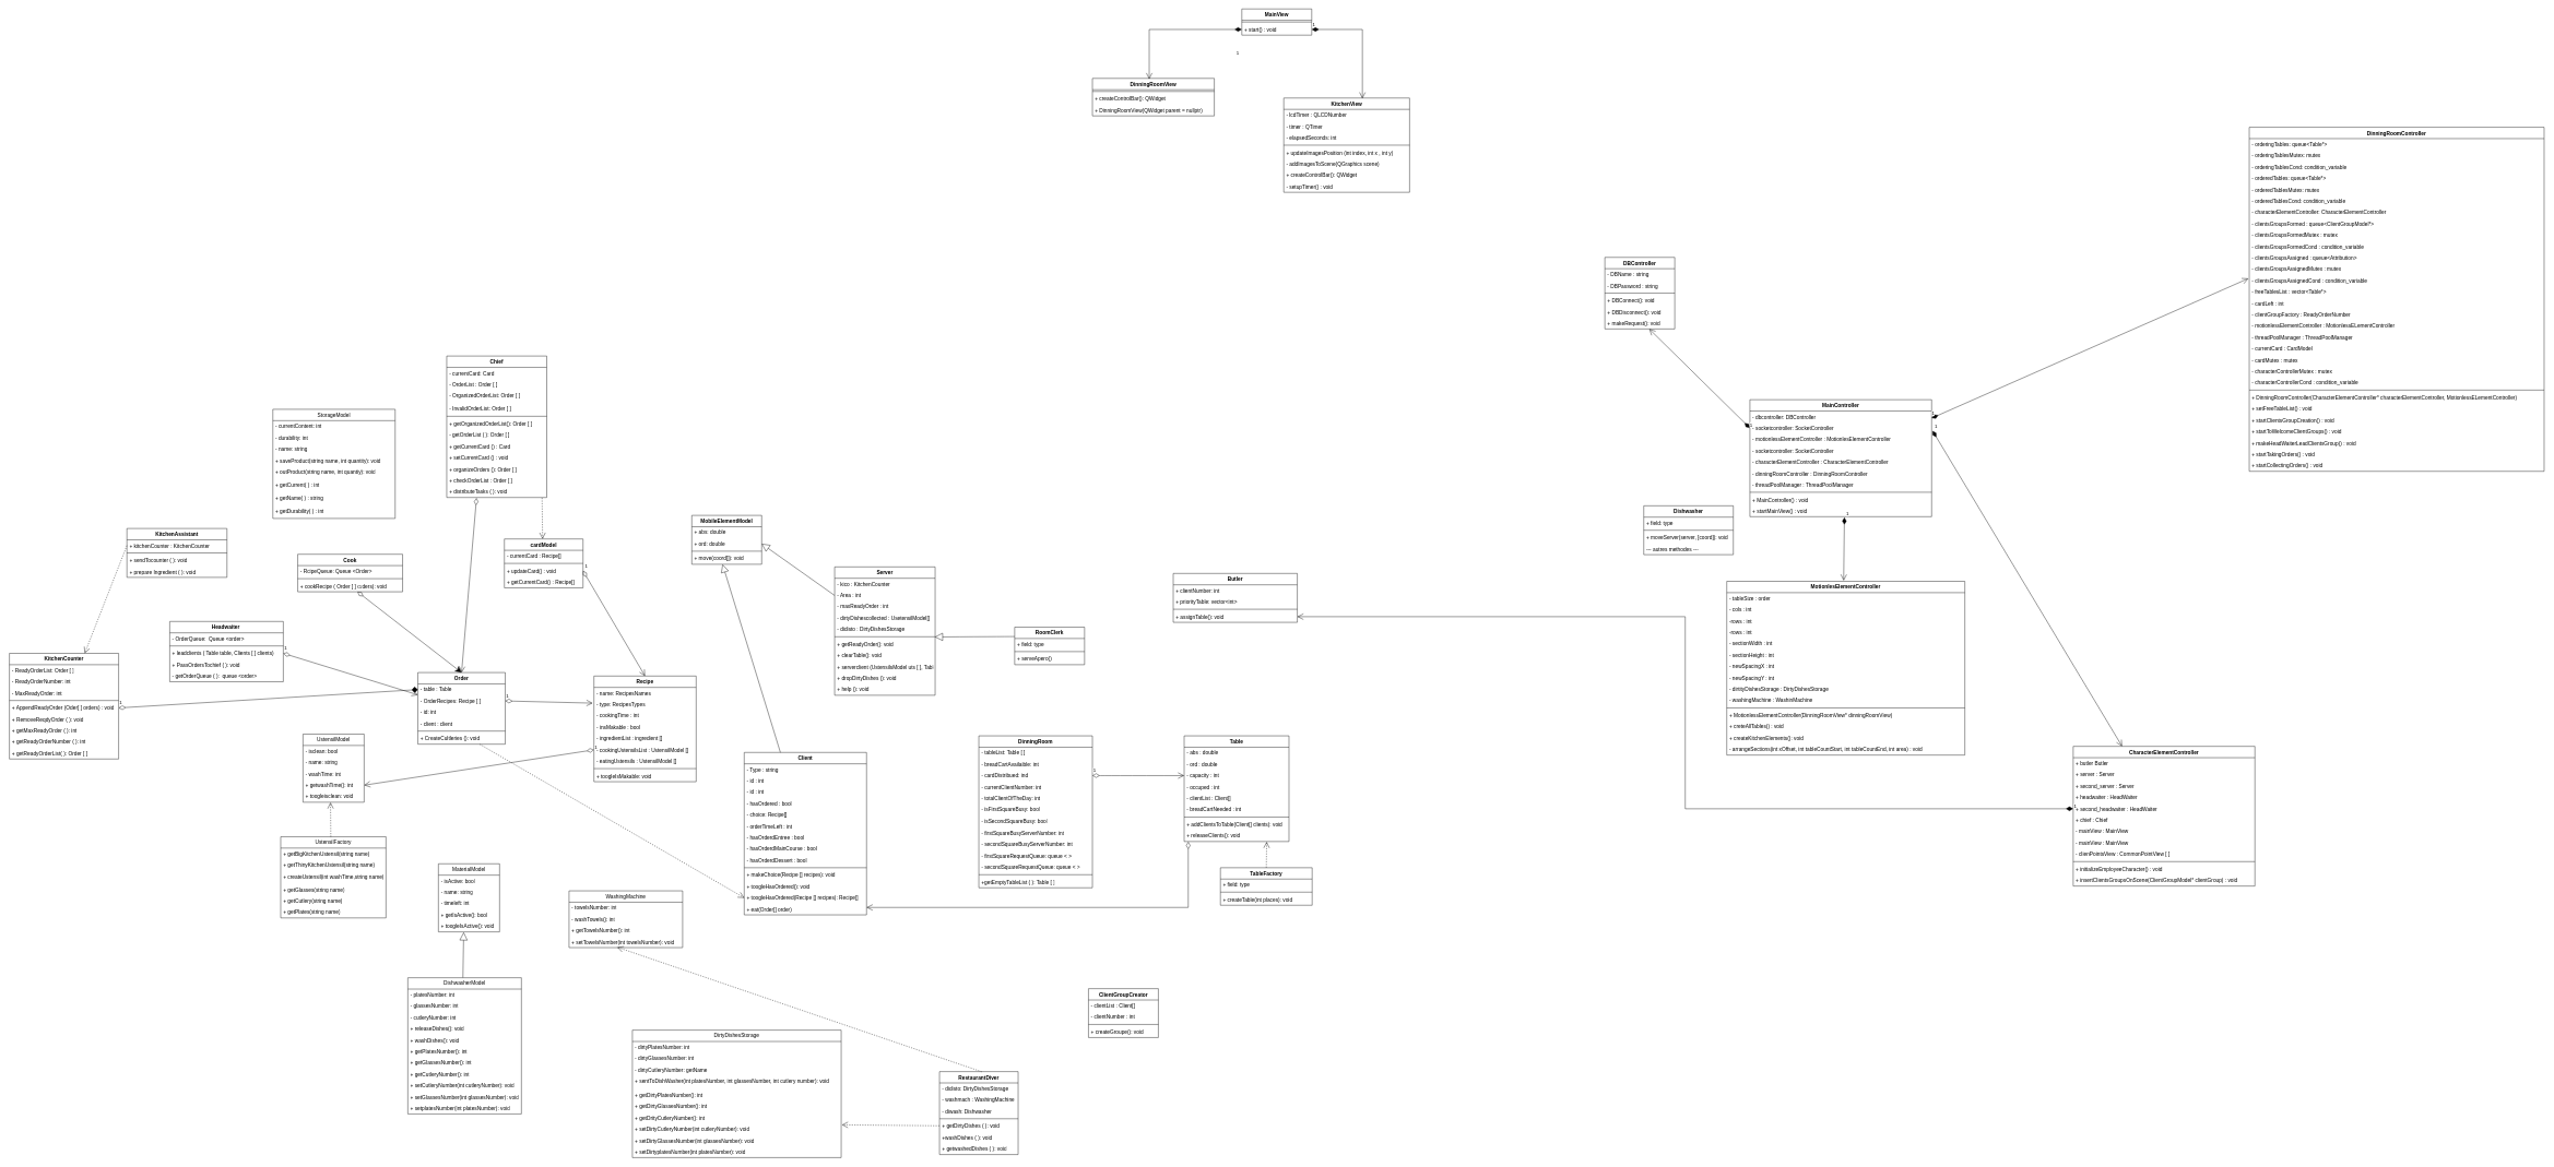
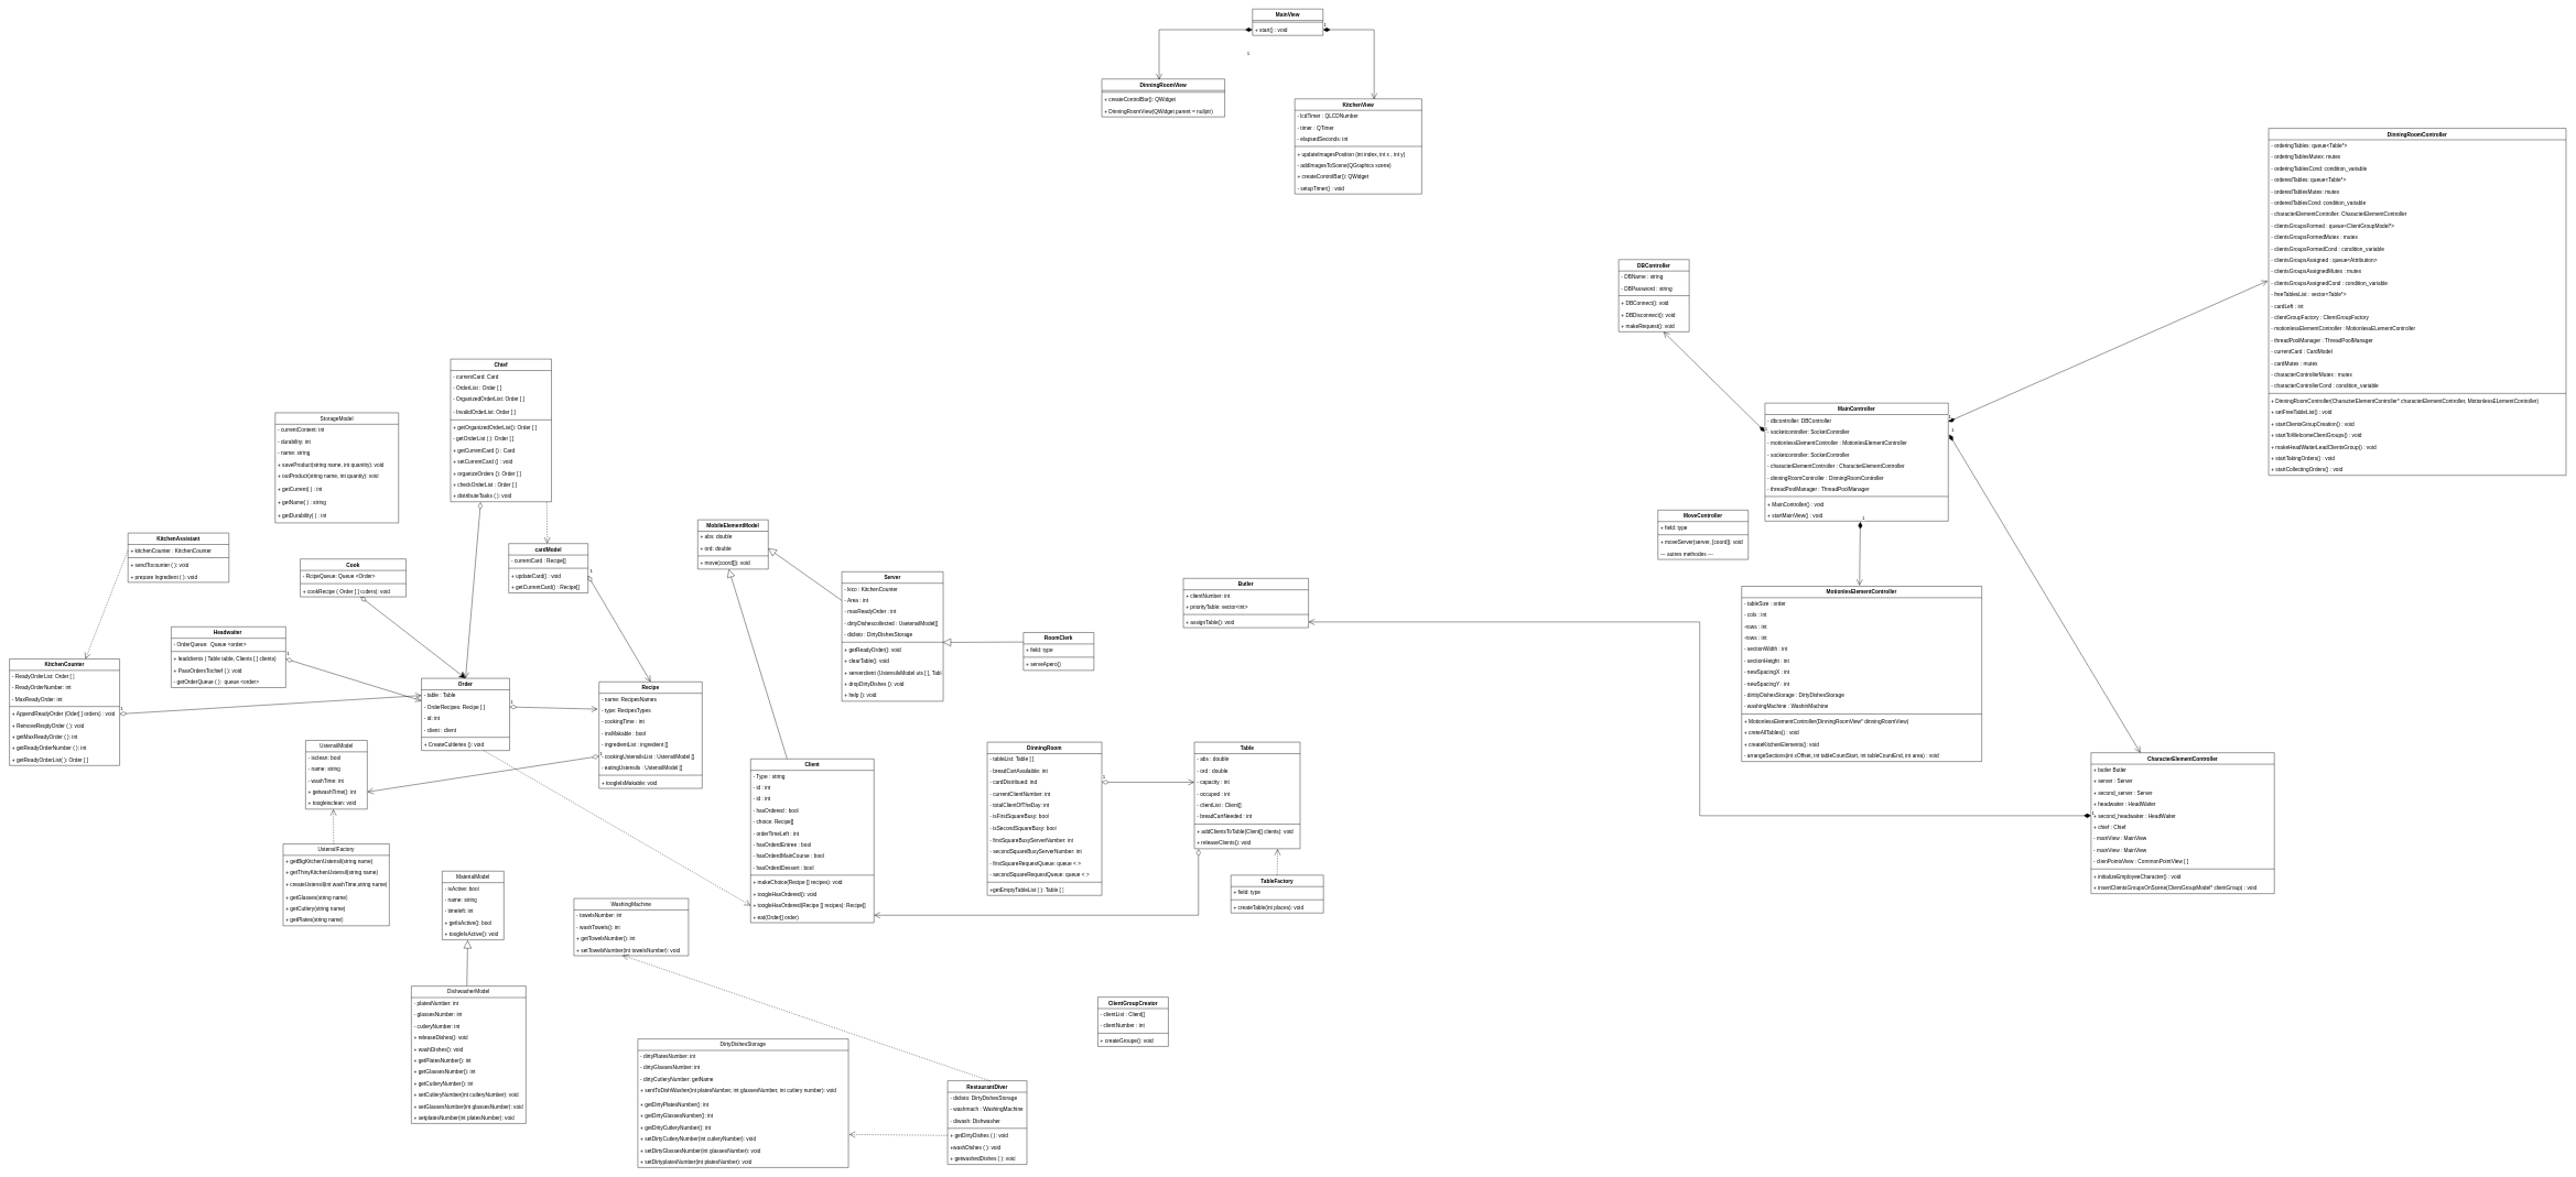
- <mxCell id="275" value="- clientGroupFactory : ReadyOrderNumber" style="text;strokeColor=none;fillColor=none;align=left;verticalAlign=top;spacingLeft=4;spacingRight=4;overflow=hidden;rotatable=0;points=[[0,0.5],[1,0.5]];portConstraint=eastwest;" vertex="1" parent="259"><mxGeometry y="416" width="675" height="26" as="geometry" /></mxCell>
+ <mxCell id="275" value="- clientGroupFactory : ClientGroupFactory" style="text;strokeColor=none;fillColor=none;align=left;verticalAlign=top;spacingLeft=4;spacingRight=4;overflow=hidden;rotatable=0;points=[[0,0.5],[1,0.5]];portConstraint=eastwest;" vertex="1" parent="259"><mxGeometry y="416" width="675" height="26" as="geometry" /></mxCell>
- <mxCell id="254" value="Dishwasher" style="swimlane;fontStyle=1;align=center;verticalAlign=top;childLayout=stackLayout;horizontal=1;startSize=26;horizontalStack=0;resizeParent=1;resizeParentMax=0;resizeLast=0;collapsible=1;marginBottom=0;" parent="1" vertex="1"><mxGeometry x="3761" y="1158" width="205" height="112" as="geometry" /></mxCell>
+ <mxCell id="254" value="MoveController" style="swimlane;fontStyle=1;align=center;verticalAlign=top;childLayout=stackLayout;horizontal=1;startSize=26;horizontalStack=0;resizeParent=1;resizeParentMax=0;resizeLast=0;collapsible=1;marginBottom=0;" parent="1" vertex="1"><mxGeometry x="3761" y="1158" width="205" height="112" as="geometry" /></mxCell>
- <mxCell id="208" value="1" style="endArrow=diamond;html=1;endSize=12;startArrow=diamondThin;startSize=14;startFill=0;align=left;verticalAlign=bottom;rounded=0;exitX=1;exitY=0.5;exitDx=0;exitDy=0;entryX=0;entryY=0.5;entryDx=0;entryDy=0;" parent="1" source="138" target="94" edge="1"><mxGeometry x="-1" y="3" relative="1" as="geometry"><mxPoint x="402" y="1619" as="sourcePoint" /><mxPoint x="562" y="1619" as="targetPoint" /></mxGeometry></mxCell>
+ <mxCell id="208" value="1" style="endArrow=open;html=1;endSize=12;startArrow=diamondThin;startSize=14;startFill=0;align=left;verticalAlign=bottom;rounded=0;exitX=1;exitY=0.5;exitDx=0;exitDy=0;entryX=0;entryY=0.5;entryDx=0;entryDy=0;" parent="1" source="138" target="94" edge="1"><mxGeometry x="-1" y="3" relative="1" as="geometry"><mxPoint x="402" y="1619" as="sourcePoint" /><mxPoint x="562" y="1619" as="targetPoint" /></mxGeometry></mxCell>
